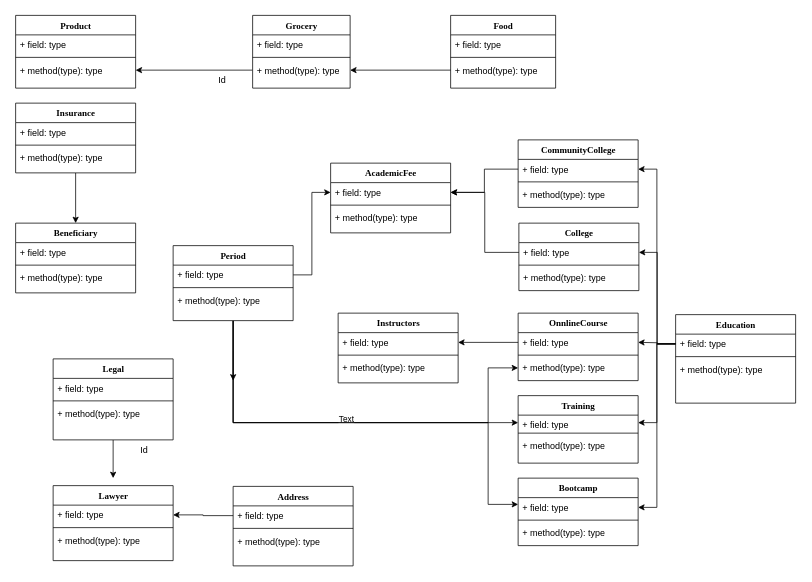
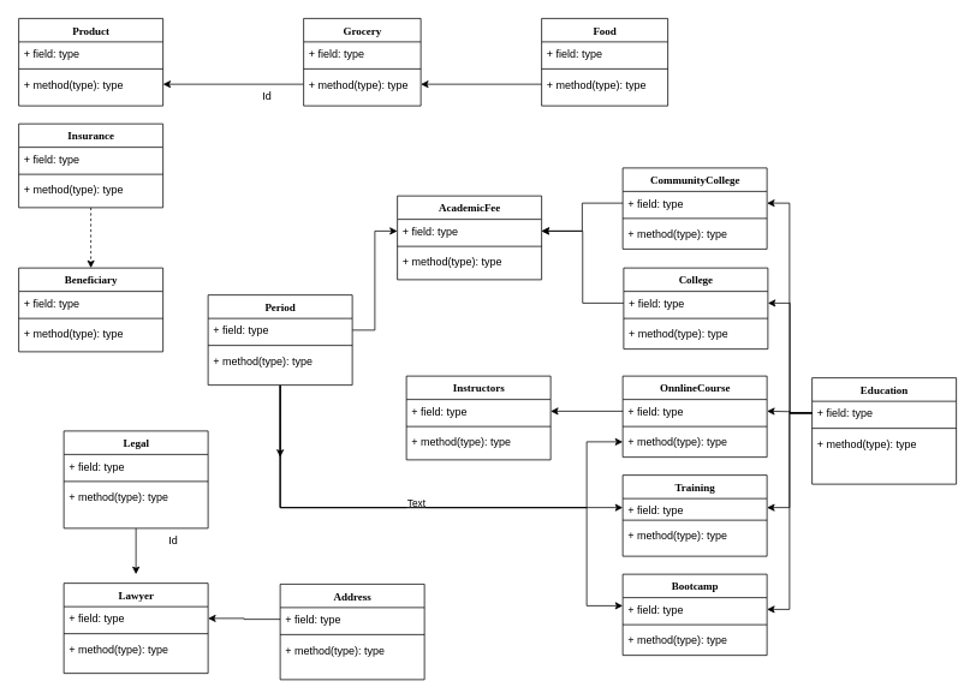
- <mxCell id="82" style="edgeStyle=orthogonalEdgeStyle;rounded=0;orthogonalLoop=1;jettySize=auto;html=1;entryX=0.5;entryY=0;entryDx=0;entryDy=0;" edge="1" parent="1" source="83" target="87"><mxGeometry relative="1" as="geometry" /></mxCell>
+ <mxCell id="82" style="edgeStyle=orthogonalEdgeStyle;rounded=0;orthogonalLoop=1;jettySize=auto;html=1;entryX=0.5;entryY=0;entryDx=0;entryDy=0;dashed=1;" edge="1" parent="1" source="83" target="87"><mxGeometry relative="1" as="geometry" /></mxCell>
